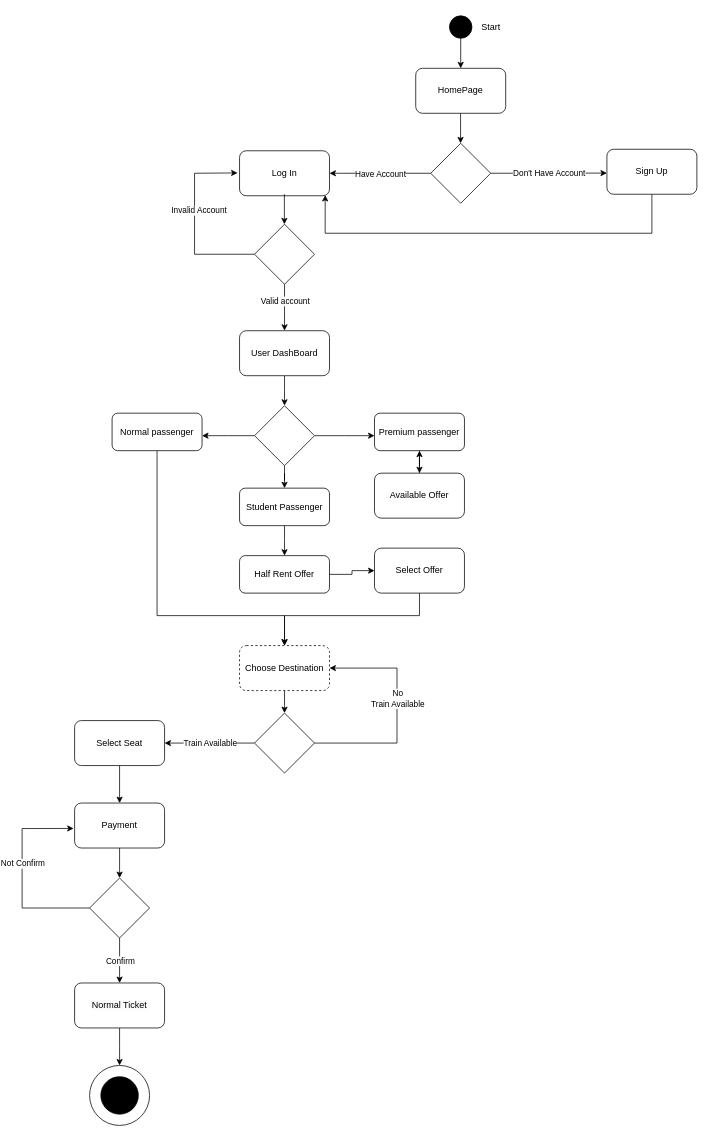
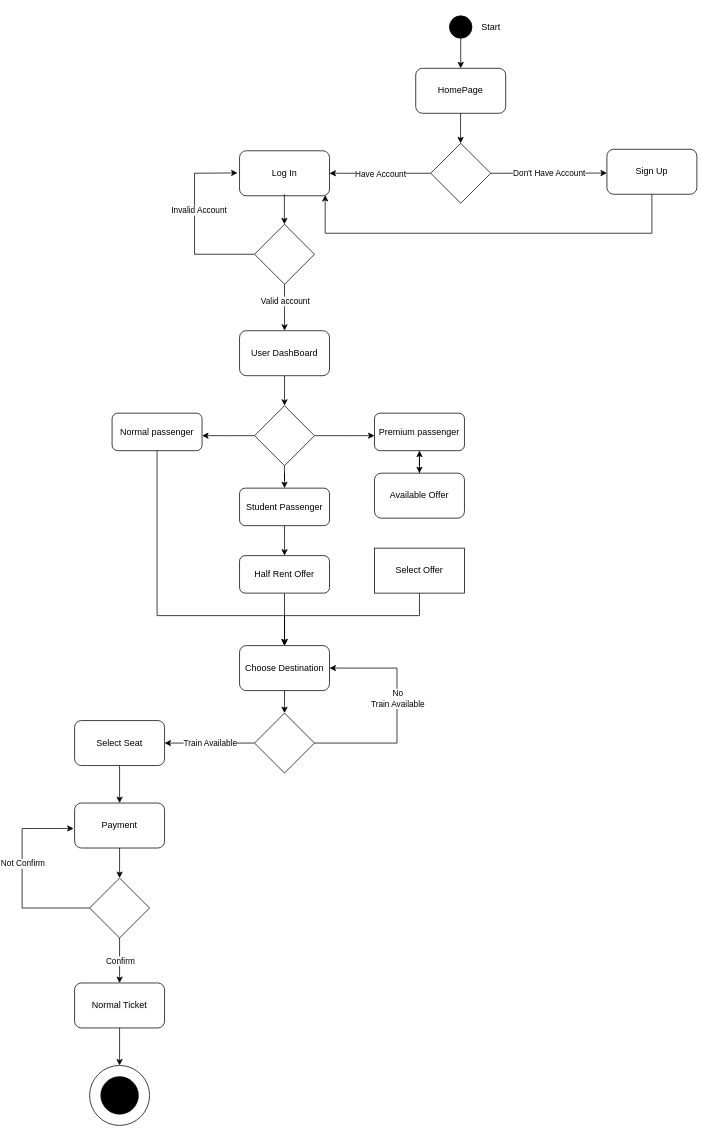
- <mxCell id="54" value="Select Offer" style="rounded=1;whiteSpace=wrap;html=1;" vertex="1" parent="1"><mxGeometry x="490" y="730" width="120" height="60" as="geometry" /></mxCell>
+ <mxCell id="54" value="Select Offer" style="whiteSpace=wrap;html=1;rounded=0;" vertex="1" parent="1"><mxGeometry x="490" y="730" width="120" height="60" as="geometry" /></mxCell>
- <mxCell id="40" style="edgeStyle=orthogonalEdgeStyle;rounded=0;orthogonalLoop=1;jettySize=auto;html=1;" parent="1" source="41" target="54" edge="1"><mxGeometry relative="1" as="geometry" /></mxCell>
+ <mxCell id="40" style="edgeStyle=orthogonalEdgeStyle;rounded=0;orthogonalLoop=1;jettySize=auto;html=1;" parent="1" source="41" target="24" edge="1"><mxGeometry relative="1" as="geometry" /></mxCell>
- <mxCell id="24" value="Choose Destination" style="rounded=1;whiteSpace=wrap;html=1;dashed=1;" parent="1" vertex="1"><mxGeometry x="310" y="860" width="120" height="60" as="geometry" /></mxCell>
+ <mxCell id="24" value="Choose Destination" style="rounded=1;whiteSpace=wrap;html=1;" parent="1" vertex="1"><mxGeometry x="310" y="860" width="120" height="60" as="geometry" /></mxCell>
